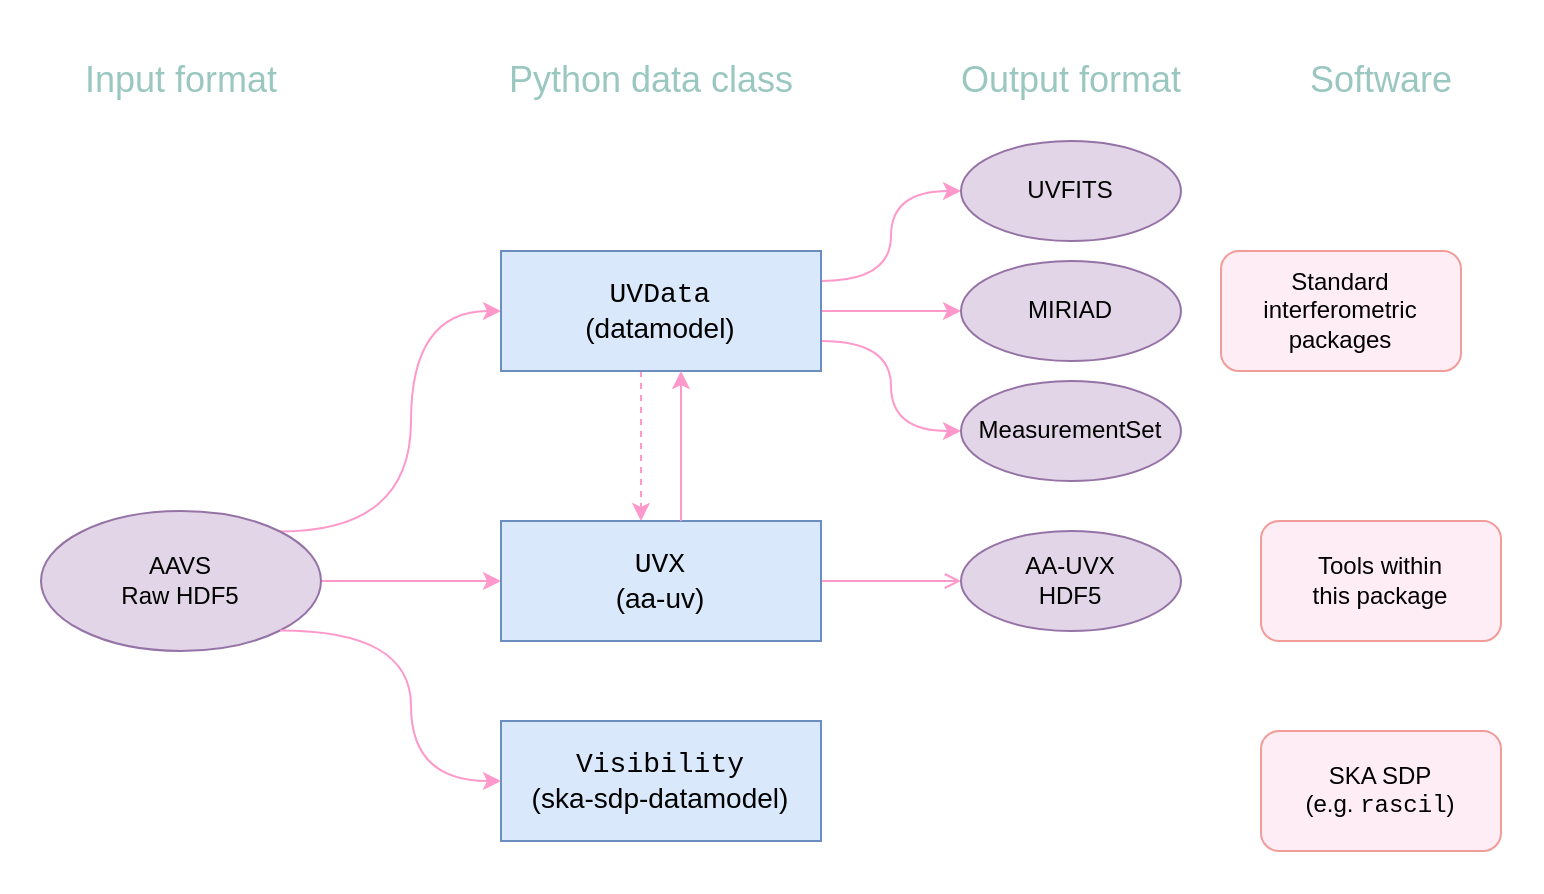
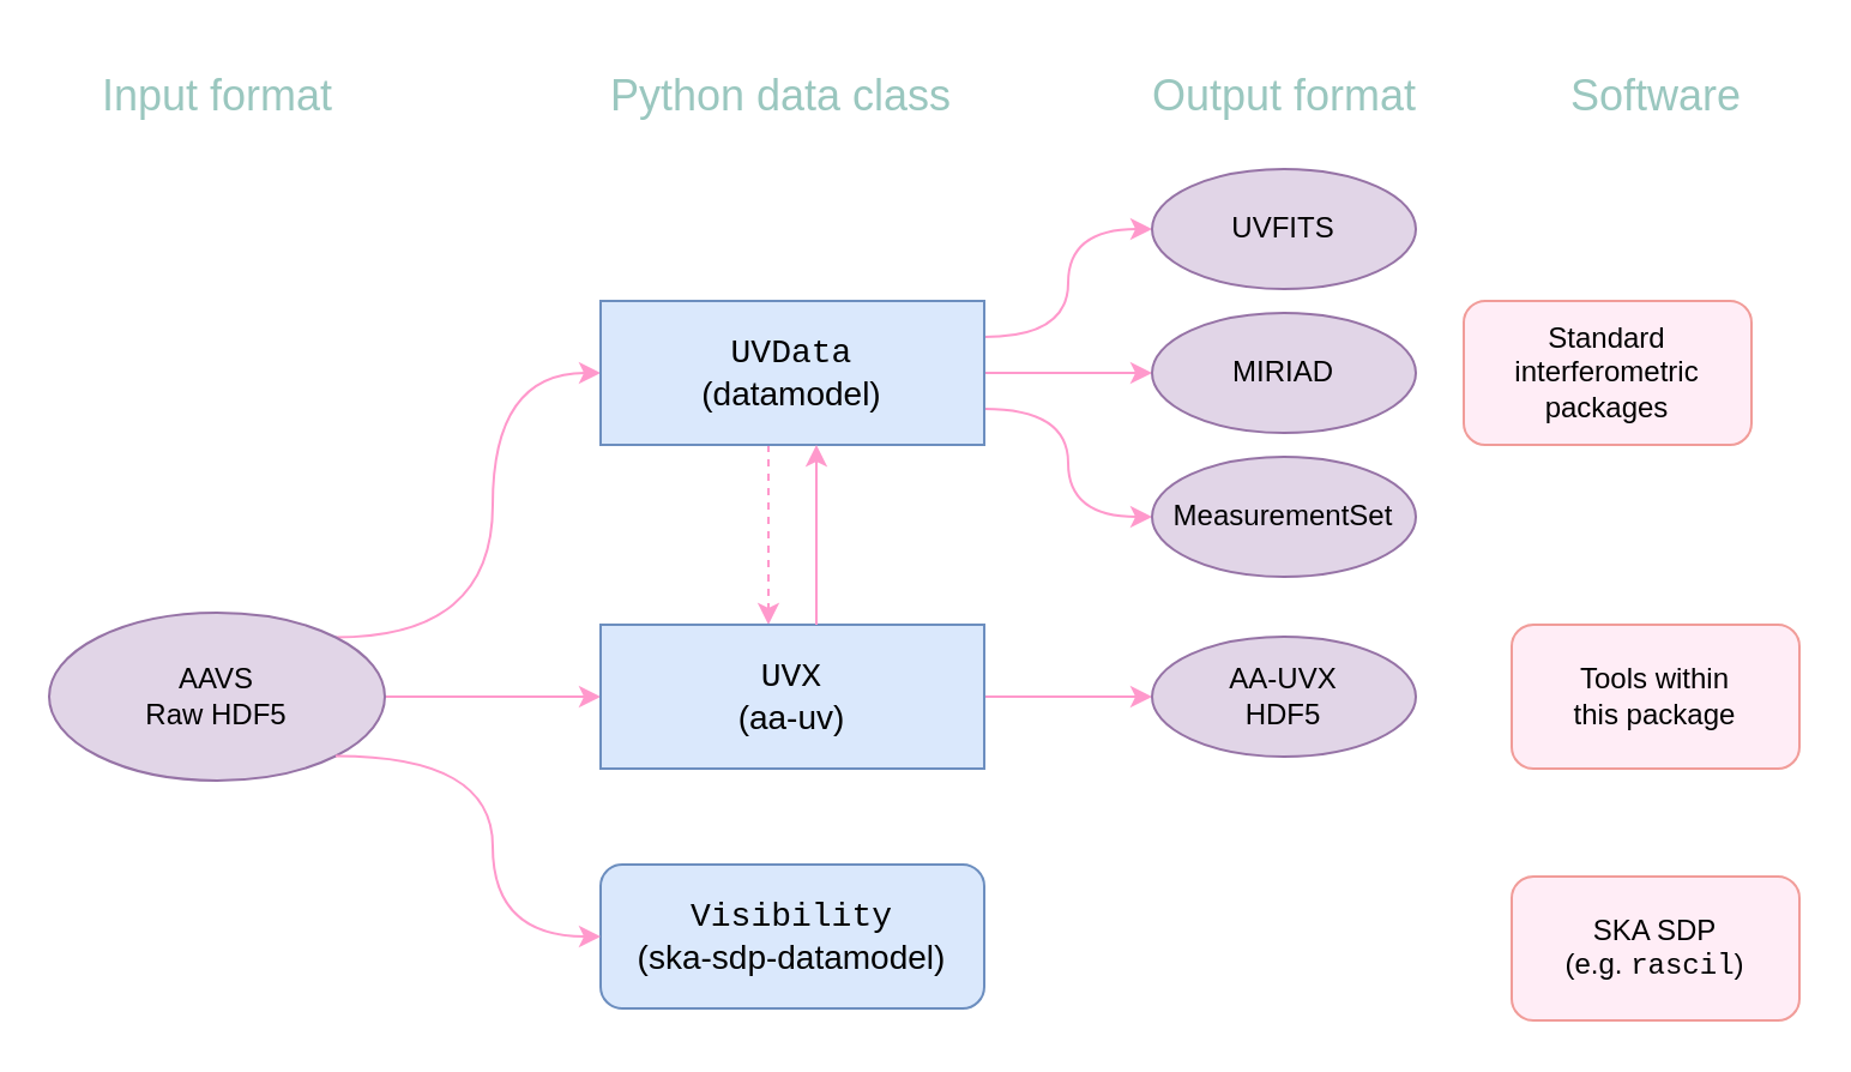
- <mxCell id="11" style="edgeStyle=orthogonalEdgeStyle;rounded=0;orthogonalLoop=1;jettySize=auto;html=1;exitX=1;exitY=0.5;exitDx=0;exitDy=0;entryX=0;entryY=0.5;entryDx=0;entryDy=0;curved=1;strokeColor=#FF99CC;fillColor=#dae8fc;endArrow=open;" parent="1" source="12" target="16" edge="1"><mxGeometry relative="1" as="geometry" /></mxCell>
+ <mxCell id="11" style="edgeStyle=orthogonalEdgeStyle;rounded=0;orthogonalLoop=1;jettySize=auto;html=1;exitX=1;exitY=0.5;exitDx=0;exitDy=0;entryX=0;entryY=0.5;entryDx=0;entryDy=0;curved=1;strokeColor=#FF99CC;fillColor=#dae8fc;" parent="1" source="12" target="16" edge="1"><mxGeometry relative="1" as="geometry" /></mxCell>
- <mxCell id="10" value="&lt;font face=&quot;Courier New&quot; style=&quot;font-size: 14px;&quot;&gt;Visibility&lt;/font&gt;&lt;br style=&quot;font-size: 14px;&quot;&gt;(ska-sdp-datamodel)" style="rounded=0;whiteSpace=wrap;html=1;fillColor=#dae8fc;strokeColor=#6c8ebf;fontSize=14;" parent="1" vertex="1"><mxGeometry x="250" y="360" width="160" height="60" as="geometry" /></mxCell>
+ <mxCell id="10" value="&lt;font face=&quot;Courier New&quot; style=&quot;font-size: 14px;&quot;&gt;Visibility&lt;/font&gt;&lt;br style=&quot;font-size: 14px;&quot;&gt;(ska-sdp-datamodel)" style="whiteSpace=wrap;html=1;fillColor=#dae8fc;strokeColor=#6c8ebf;fontSize=14;rounded=1;" parent="1" vertex="1"><mxGeometry x="250" y="360" width="160" height="60" as="geometry" /></mxCell>
